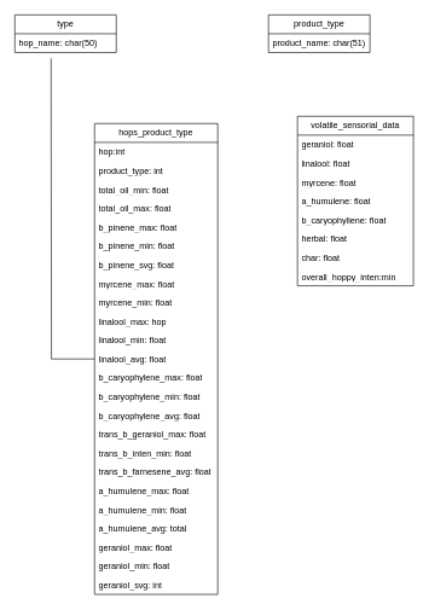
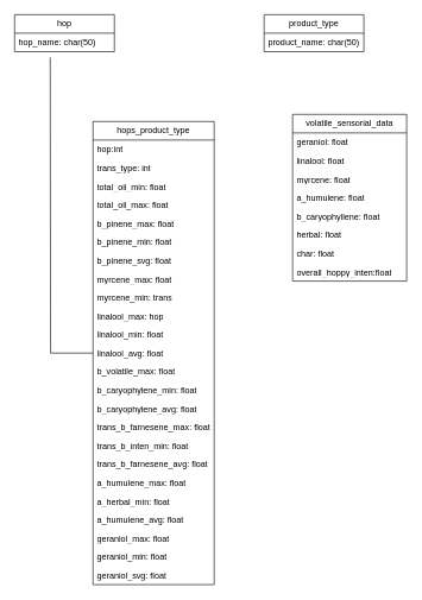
- <mxCell id="2" value="type" style="swimlane;fontStyle=0;childLayout=stackLayout;horizontal=1;startSize=26;fillColor=none;horizontalStack=0;resizeParent=1;resizeParentMax=0;resizeLast=0;collapsible=1;marginBottom=0;whiteSpace=wrap;html=1;" vertex="1" parent="1"><mxGeometry x="20" y="20" width="140" height="52" as="geometry" /></mxCell>
+ <mxCell id="2" value="hop" style="swimlane;fontStyle=0;childLayout=stackLayout;horizontal=1;startSize=26;fillColor=none;horizontalStack=0;resizeParent=1;resizeParentMax=0;resizeLast=0;collapsible=1;marginBottom=0;whiteSpace=wrap;html=1;" vertex="1" parent="1"><mxGeometry x="20" y="20" width="140" height="52" as="geometry" /></mxCell>
- <mxCell id="5" value="product_name: char(51)" style="text;strokeColor=none;fillColor=none;align=left;verticalAlign=top;spacingLeft=4;spacingRight=4;overflow=hidden;rotatable=0;points=[[0,0.5],[1,0.5]];portConstraint=eastwest;whiteSpace=wrap;html=1;" vertex="1" parent="4"><mxGeometry y="26" width="140" height="26" as="geometry" /></mxCell>
+ <mxCell id="5" value="product_name: char(50)" style="text;strokeColor=none;fillColor=none;align=left;verticalAlign=top;spacingLeft=4;spacingRight=4;overflow=hidden;rotatable=0;points=[[0,0.5],[1,0.5]];portConstraint=eastwest;whiteSpace=wrap;html=1;" vertex="1" parent="4"><mxGeometry y="26" width="140" height="26" as="geometry" /></mxCell>
- <mxCell id="9" value="product_type: int" style="text;strokeColor=none;fillColor=none;align=left;verticalAlign=top;spacingLeft=4;spacingRight=4;overflow=hidden;rotatable=0;points=[[0,0.5],[1,0.5]];portConstraint=eastwest;whiteSpace=wrap;html=1;" vertex="1" parent="7"><mxGeometry y="52" width="170" height="26" as="geometry" /></mxCell>
+ <mxCell id="9" value="trans_type: int" style="text;strokeColor=none;fillColor=none;align=left;verticalAlign=top;spacingLeft=4;spacingRight=4;overflow=hidden;rotatable=0;points=[[0,0.5],[1,0.5]];portConstraint=eastwest;whiteSpace=wrap;html=1;" vertex="1" parent="7"><mxGeometry y="52" width="170" height="26" as="geometry" /></mxCell>
- <mxCell id="40" value="overall_hoppy_inten:min" style="text;strokeColor=none;fillColor=none;align=left;verticalAlign=top;spacingLeft=4;spacingRight=4;overflow=hidden;rotatable=0;points=[[0,0.5],[1,0.5]];portConstraint=eastwest;whiteSpace=wrap;html=1;" vertex="1" parent="32"><mxGeometry y="208" width="160" height="26" as="geometry" /></mxCell>
+ <mxCell id="40" value="overall_hoppy_inten:float" style="text;strokeColor=none;fillColor=none;align=left;verticalAlign=top;spacingLeft=4;spacingRight=4;overflow=hidden;rotatable=0;points=[[0,0.5],[1,0.5]];portConstraint=eastwest;whiteSpace=wrap;html=1;" vertex="1" parent="32"><mxGeometry y="208" width="160" height="26" as="geometry" /></mxCell>
- <mxCell id="16" value="myrcene_min: float" style="text;strokeColor=none;fillColor=none;align=left;verticalAlign=top;spacingLeft=4;spacingRight=4;overflow=hidden;rotatable=0;points=[[0,0.5],[1,0.5]];portConstraint=eastwest;whiteSpace=wrap;html=1;" vertex="1" parent="7"><mxGeometry y="234" width="170" height="26" as="geometry" /></mxCell>
+ <mxCell id="16" value="myrcene_min: trans" style="text;strokeColor=none;fillColor=none;align=left;verticalAlign=top;spacingLeft=4;spacingRight=4;overflow=hidden;rotatable=0;points=[[0,0.5],[1,0.5]];portConstraint=eastwest;whiteSpace=wrap;html=1;" vertex="1" parent="7"><mxGeometry y="234" width="170" height="26" as="geometry" /></mxCell>
- <mxCell id="20" value="b_caryophylene_max: float" style="text;strokeColor=none;fillColor=none;align=left;verticalAlign=top;spacingLeft=4;spacingRight=4;overflow=hidden;rotatable=0;points=[[0,0.5],[1,0.5]];portConstraint=eastwest;whiteSpace=wrap;html=1;" vertex="1" parent="7"><mxGeometry y="338" width="170" height="26" as="geometry" /></mxCell>
+ <mxCell id="20" value="b_volatile_max: float" style="text;strokeColor=none;fillColor=none;align=left;verticalAlign=top;spacingLeft=4;spacingRight=4;overflow=hidden;rotatable=0;points=[[0,0.5],[1,0.5]];portConstraint=eastwest;whiteSpace=wrap;html=1;" vertex="1" parent="7"><mxGeometry y="338" width="170" height="26" as="geometry" /></mxCell>
- <mxCell id="23" value="trans_b_geraniol_max: float" style="text;strokeColor=none;fillColor=none;align=left;verticalAlign=top;spacingLeft=4;spacingRight=4;overflow=hidden;rotatable=0;points=[[0,0.5],[1,0.5]];portConstraint=eastwest;whiteSpace=wrap;html=1;" vertex="1" parent="7"><mxGeometry y="416" width="170" height="26" as="geometry" /></mxCell>
+ <mxCell id="23" value="trans_b_farnesene_max: float" style="text;strokeColor=none;fillColor=none;align=left;verticalAlign=top;spacingLeft=4;spacingRight=4;overflow=hidden;rotatable=0;points=[[0,0.5],[1,0.5]];portConstraint=eastwest;whiteSpace=wrap;html=1;" vertex="1" parent="7"><mxGeometry y="416" width="170" height="26" as="geometry" /></mxCell>
- <mxCell id="27" value="a_humulene_min: float" style="text;strokeColor=none;fillColor=none;align=left;verticalAlign=top;spacingLeft=4;spacingRight=4;overflow=hidden;rotatable=0;points=[[0,0.5],[1,0.5]];portConstraint=eastwest;whiteSpace=wrap;html=1;" vertex="1" parent="7"><mxGeometry y="520" width="170" height="26" as="geometry" /></mxCell>
+ <mxCell id="27" value="a_herbal_min: float" style="text;strokeColor=none;fillColor=none;align=left;verticalAlign=top;spacingLeft=4;spacingRight=4;overflow=hidden;rotatable=0;points=[[0,0.5],[1,0.5]];portConstraint=eastwest;whiteSpace=wrap;html=1;" vertex="1" parent="7"><mxGeometry y="520" width="170" height="26" as="geometry" /></mxCell>
- <mxCell id="28" value="a_humulene_avg: total" style="text;strokeColor=none;fillColor=none;align=left;verticalAlign=top;spacingLeft=4;spacingRight=4;overflow=hidden;rotatable=0;points=[[0,0.5],[1,0.5]];portConstraint=eastwest;whiteSpace=wrap;html=1;" vertex="1" parent="7"><mxGeometry y="546" width="170" height="26" as="geometry" /></mxCell>
+ <mxCell id="28" value="a_humulene_avg: float" style="text;strokeColor=none;fillColor=none;align=left;verticalAlign=top;spacingLeft=4;spacingRight=4;overflow=hidden;rotatable=0;points=[[0,0.5],[1,0.5]];portConstraint=eastwest;whiteSpace=wrap;html=1;" vertex="1" parent="7"><mxGeometry y="546" width="170" height="26" as="geometry" /></mxCell>
- <mxCell id="31" value="geraniol_svg: int" style="text;strokeColor=none;fillColor=none;align=left;verticalAlign=top;spacingLeft=4;spacingRight=4;overflow=hidden;rotatable=0;points=[[0,0.5],[1,0.5]];portConstraint=eastwest;whiteSpace=wrap;html=1;" vertex="1" parent="7"><mxGeometry y="624" width="170" height="26" as="geometry" /></mxCell>
+ <mxCell id="31" value="geraniol_svg: float" style="text;strokeColor=none;fillColor=none;align=left;verticalAlign=top;spacingLeft=4;spacingRight=4;overflow=hidden;rotatable=0;points=[[0,0.5],[1,0.5]];portConstraint=eastwest;whiteSpace=wrap;html=1;" vertex="1" parent="7"><mxGeometry y="624" width="170" height="26" as="geometry" /></mxCell>
